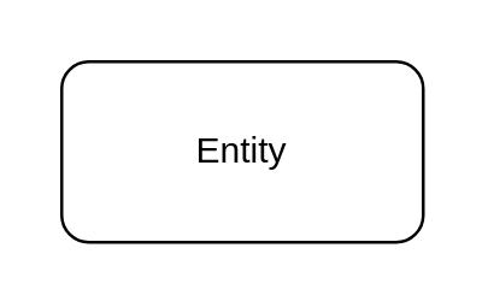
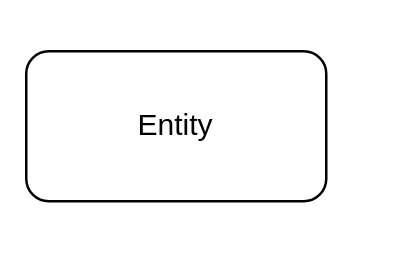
- <mxCell id="2" value="Entity" style="rounded=1;whiteSpace=wrap;html=1;" vertex="1" parent="1"><mxGeometry x="20" y="20" width="120" height="60" as="geometry" /></mxCell>
+ <mxCell id="2" value="Entity" style="rounded=1;whiteSpace=wrap;html=1;" vertex="1" parent="1"><mxGeometry x="10" y="20" width="120" height="60" as="geometry" /></mxCell>
